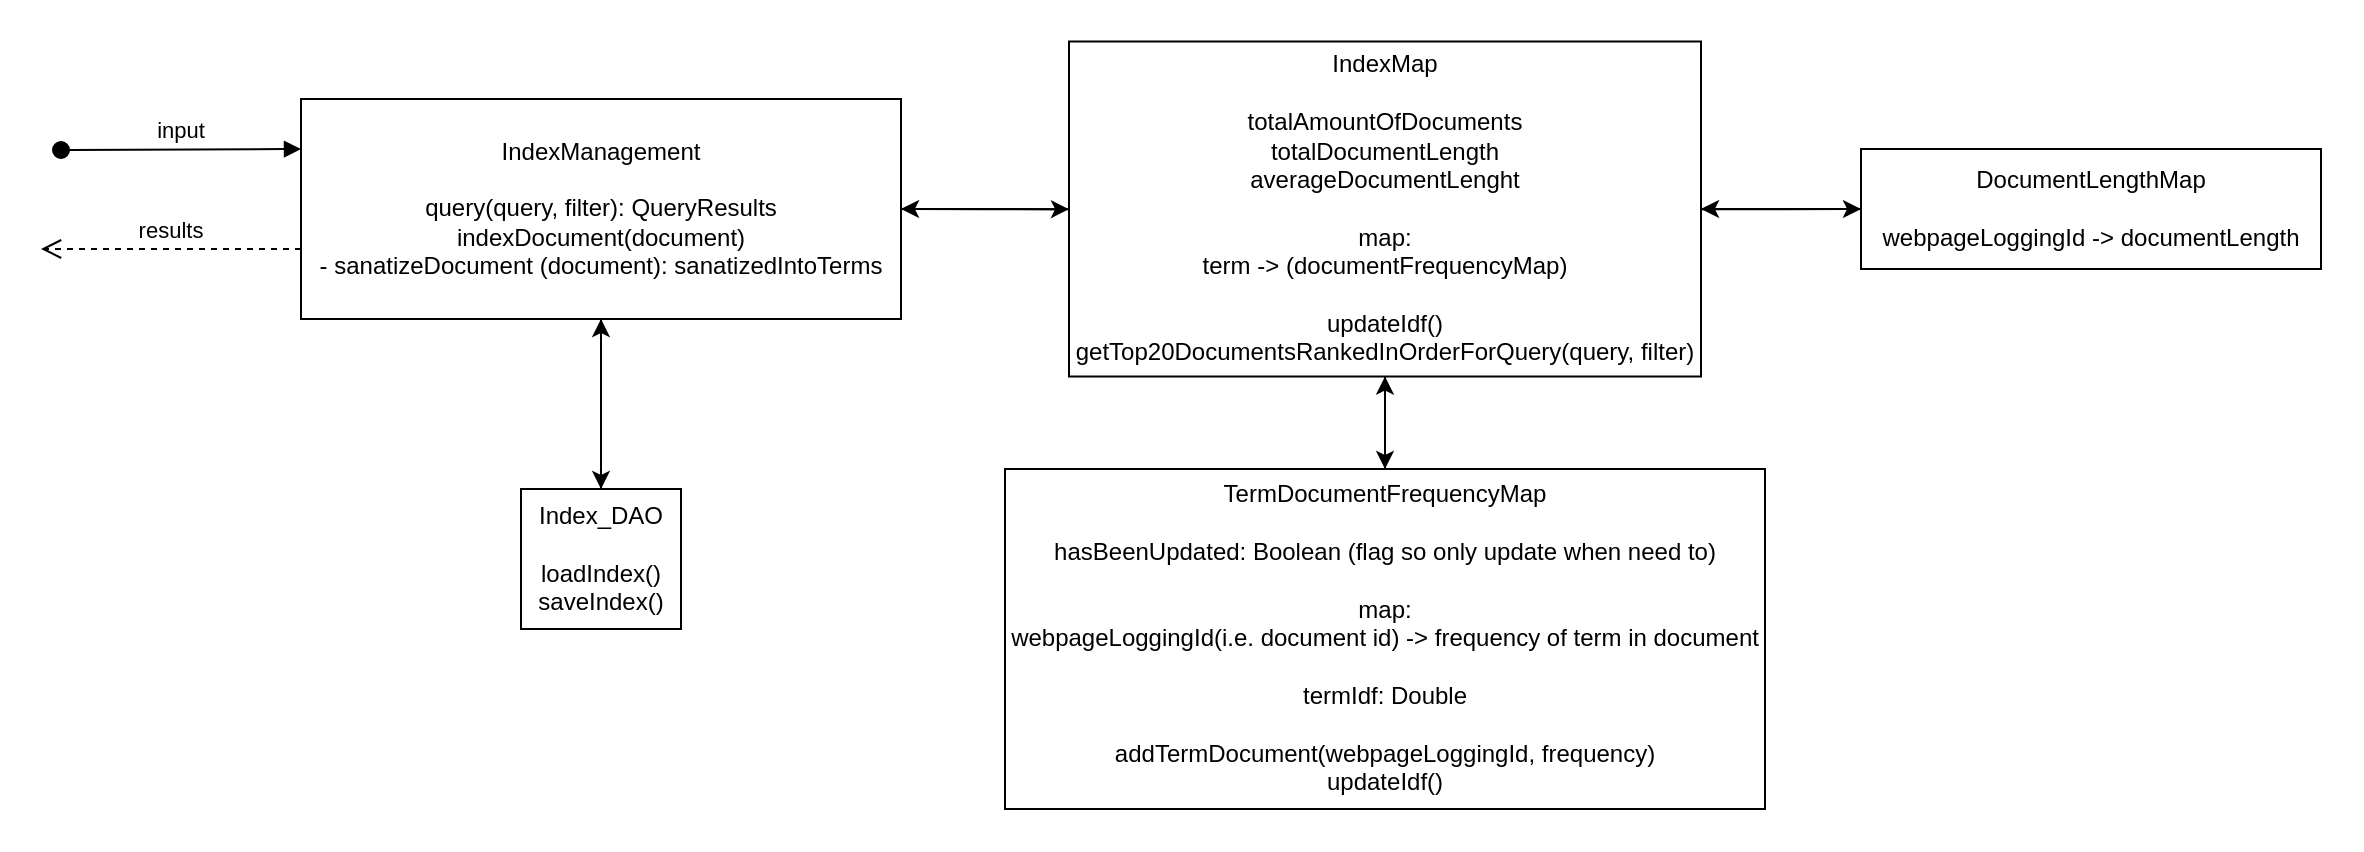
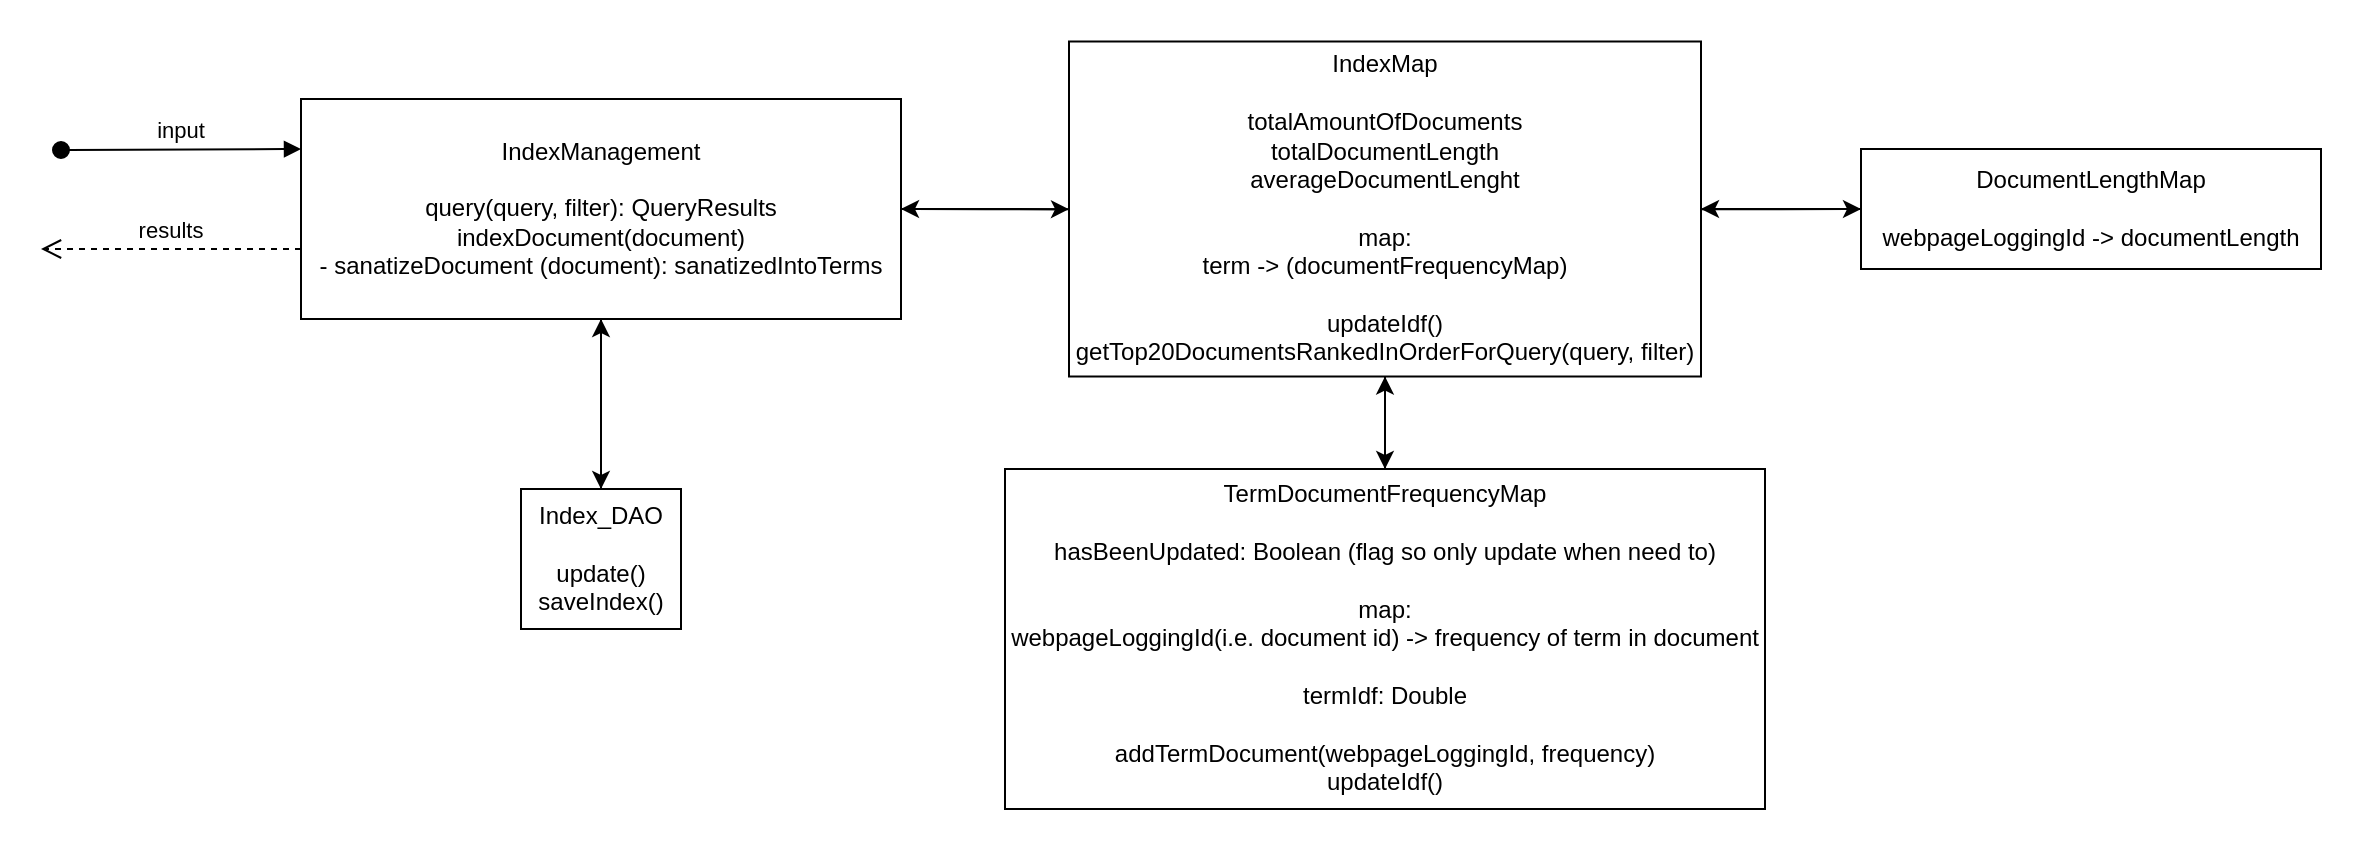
- <mxCell id="16" value="Index_DAO&lt;br&gt;&lt;br&gt;loadIndex()&lt;br&gt;saveIndex()" style="html=1;" parent="1" vertex="1"><mxGeometry x="260" y="244" width="80" height="70" as="geometry" /></mxCell>
+ <mxCell id="16" value="Index_DAO&lt;br&gt;&lt;br&gt;update()&lt;br&gt;saveIndex()" style="html=1;" parent="1" vertex="1"><mxGeometry x="260" y="244" width="80" height="70" as="geometry" /></mxCell>
